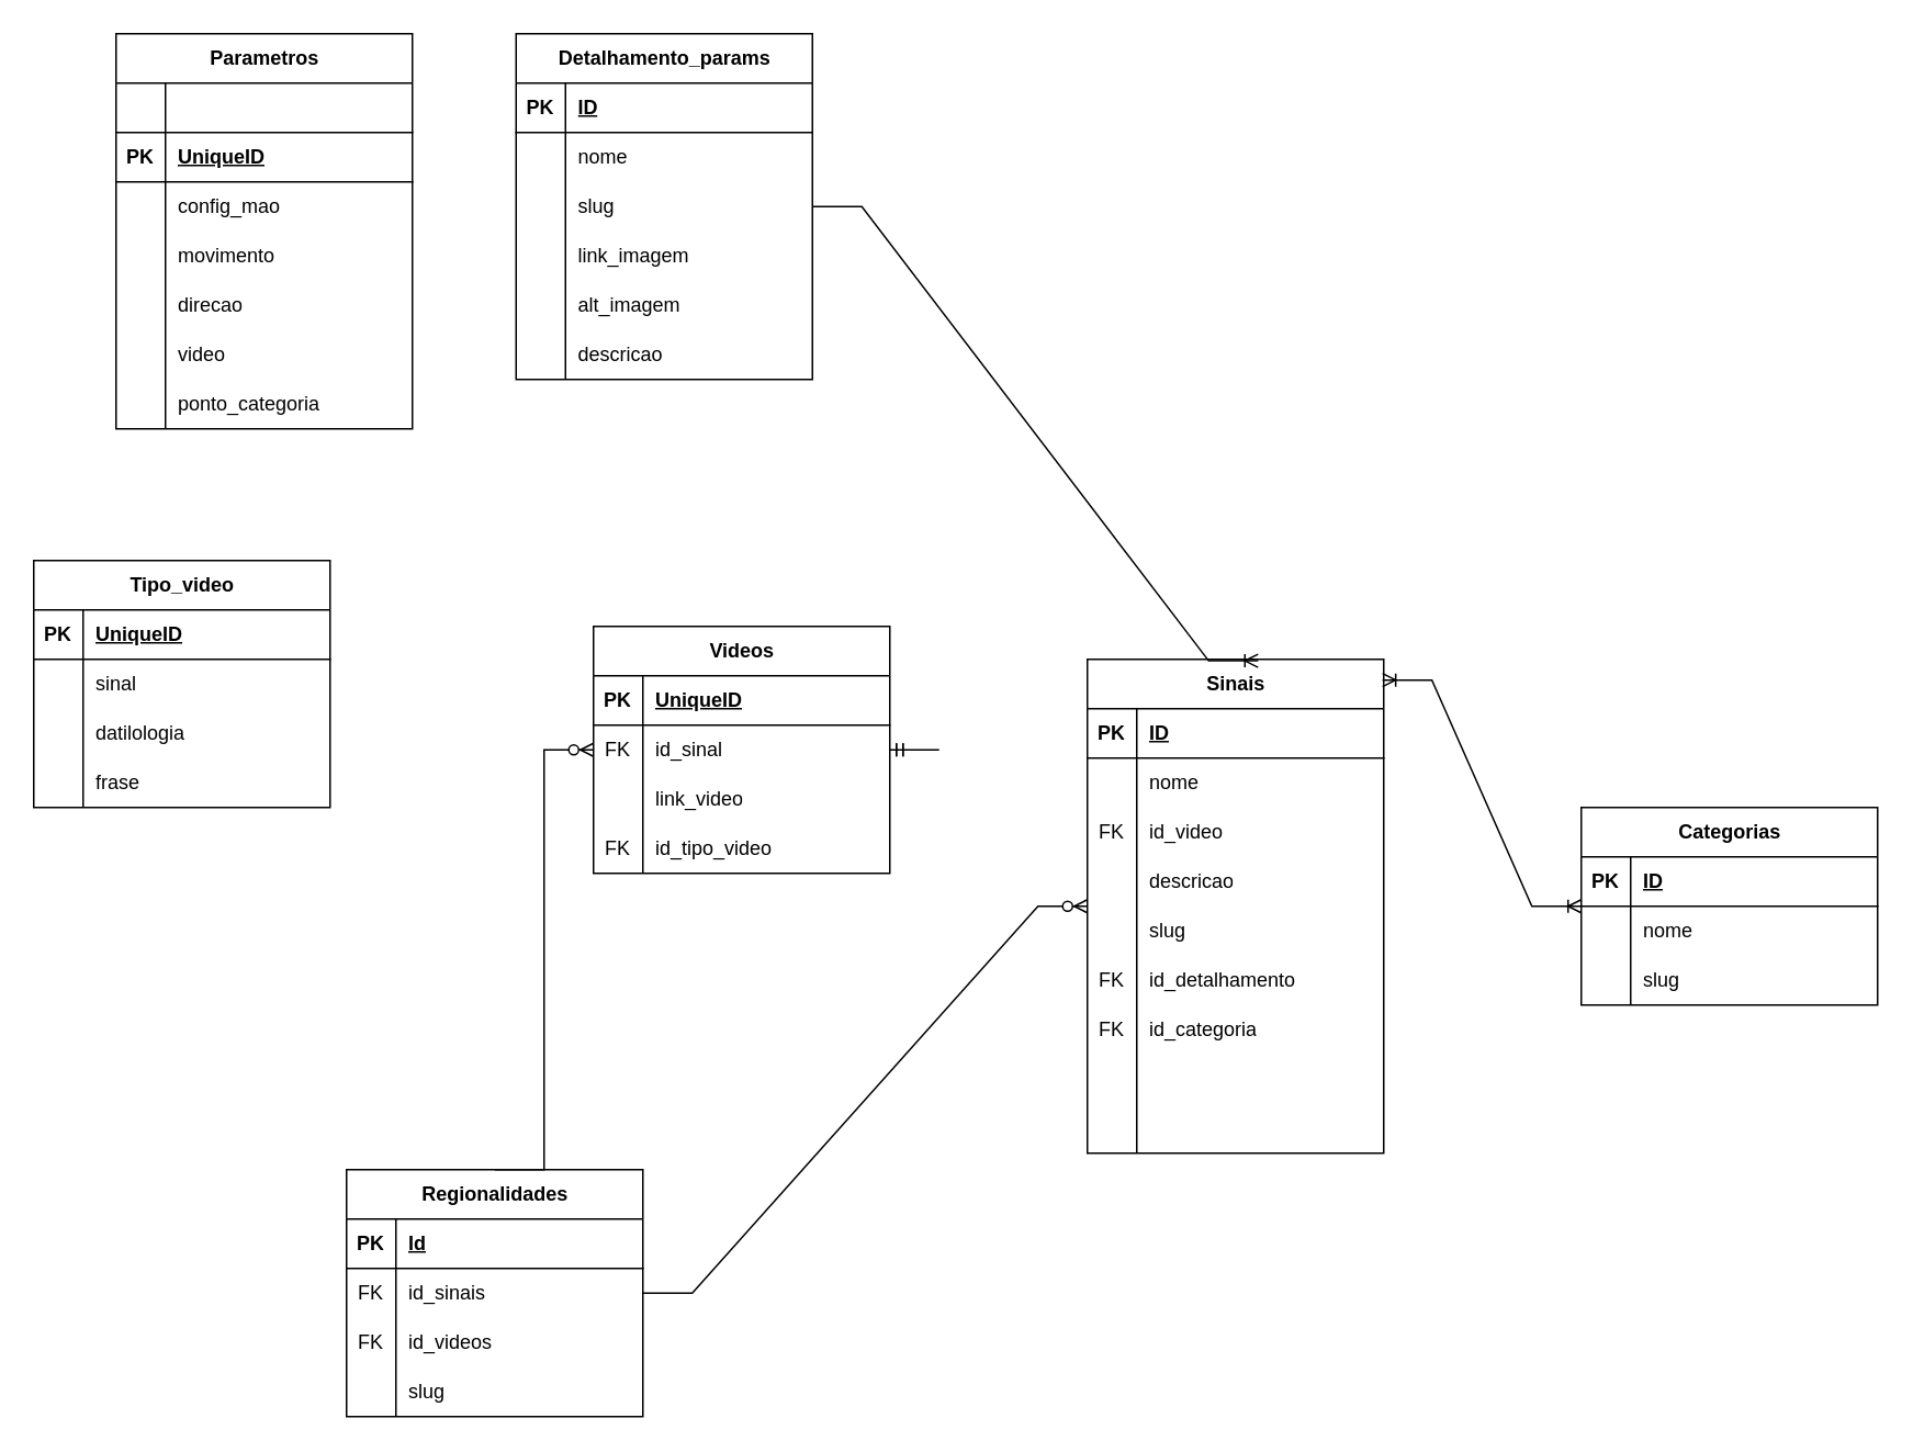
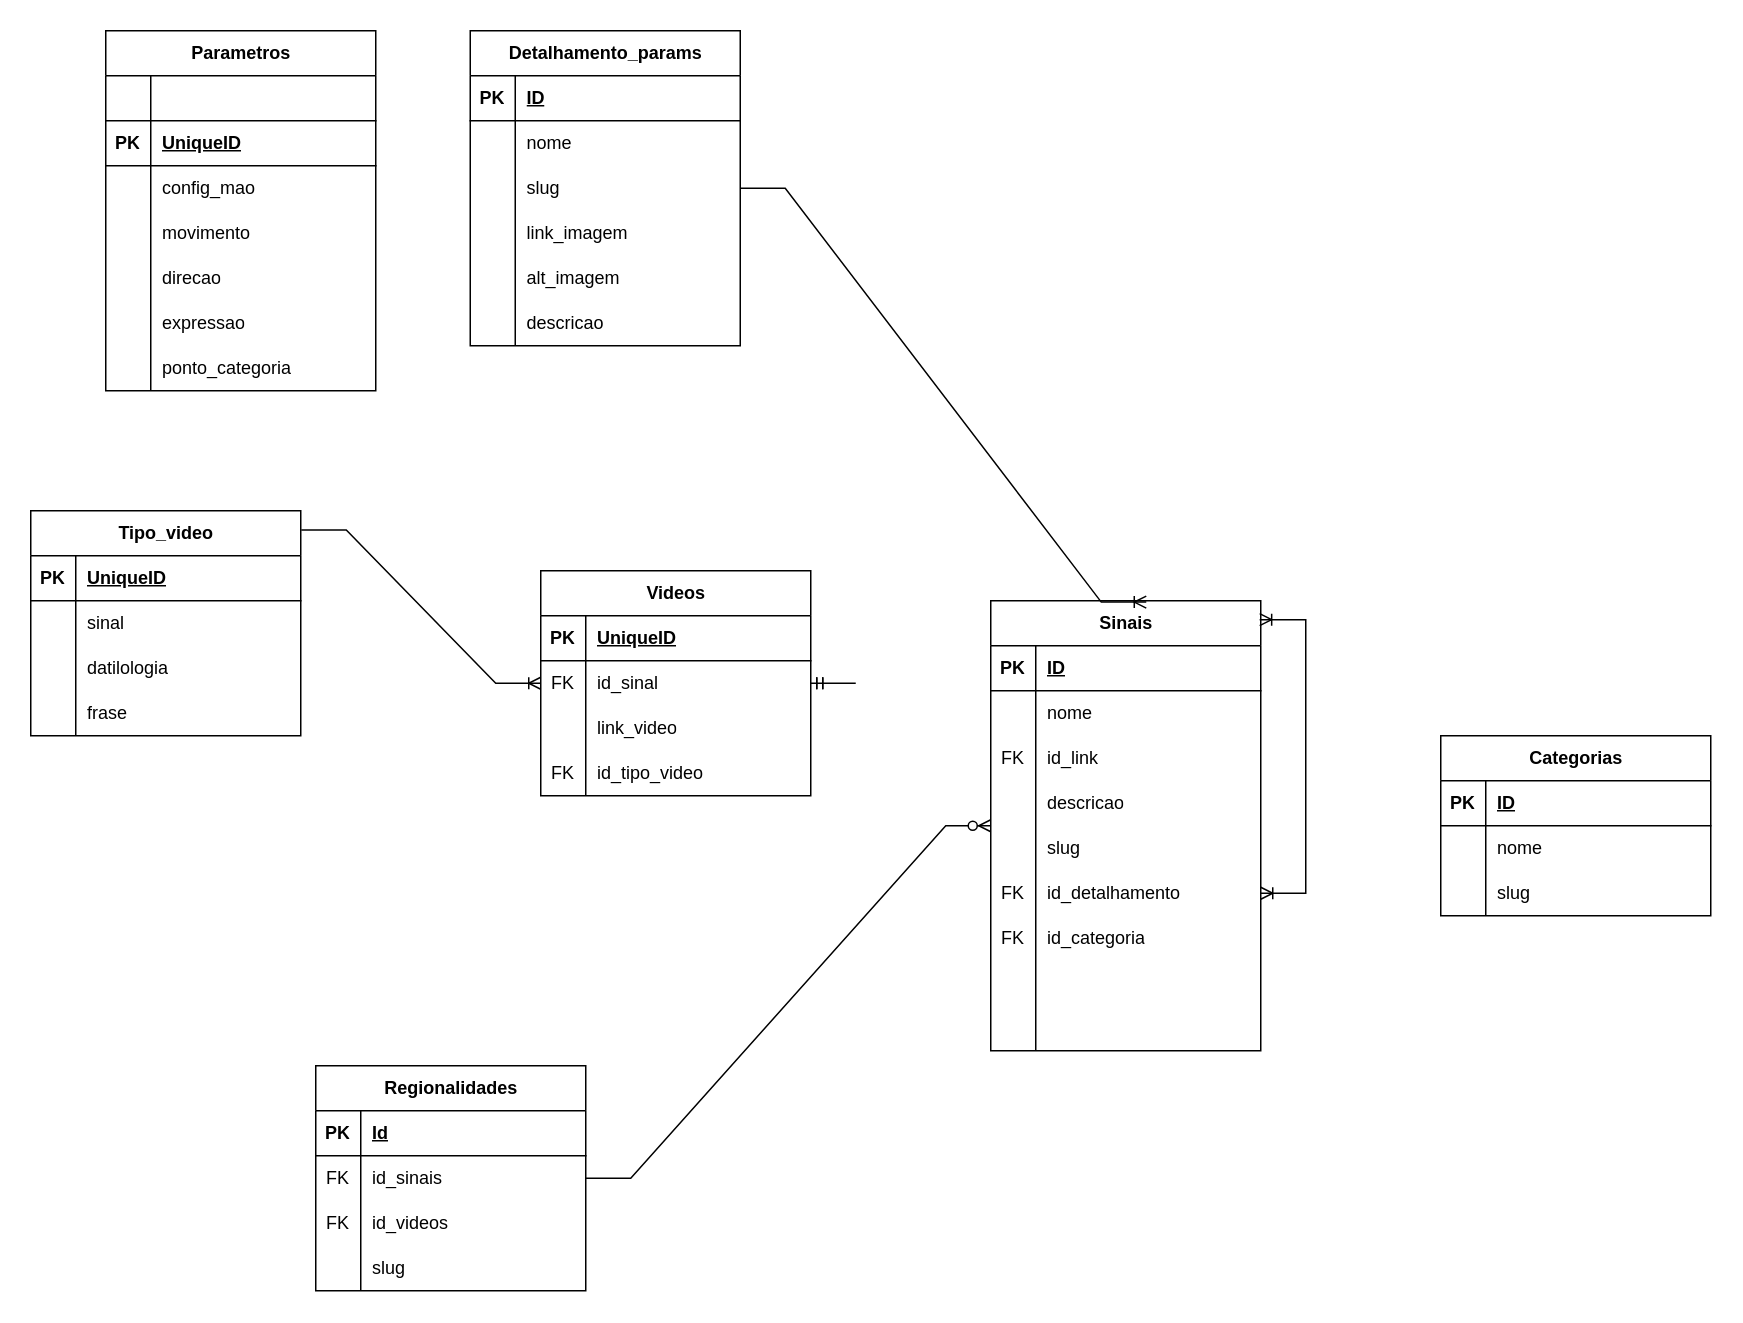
- <mxCell id="77" value="video" style="shape=partialRectangle;connectable=0;fillColor=none;top=0;left=0;bottom=0;right=0;align=left;spacingLeft=6;overflow=hidden;whiteSpace=wrap;html=1;" vertex="1" parent="75"><mxGeometry x="30" width="150" height="30" as="geometry"><mxRectangle width="150" height="30" as="alternateBounds" /></mxGeometry></mxCell>
+ <mxCell id="77" value="expressao" style="shape=partialRectangle;connectable=0;fillColor=none;top=0;left=0;bottom=0;right=0;align=left;spacingLeft=6;overflow=hidden;whiteSpace=wrap;html=1;" vertex="1" parent="75"><mxGeometry x="30" width="150" height="30" as="geometry"><mxRectangle width="150" height="30" as="alternateBounds" /></mxGeometry></mxCell>
+ <mxCell id="107" value="" style="edgeStyle=entityRelationEdgeStyle;fontSize=12;html=1;endArrow=ERoneToMany;rounded=0;exitX=1.002;exitY=0.085;exitDx=0;exitDy=0;exitPerimeter=0;" edge="1" parent="1" source="94" target="81"><mxGeometry width="100" height="100" relative="1" as="geometry"><mxPoint x="27" y="310" as="sourcePoint" /><mxPoint x="393.58" y="311.63" as="targetPoint" /><Array as="points"><mxPoint x="275.02" y="481" /></Array></mxGeometry></mxCell>
- <mxCell id="108" value="" style="edgeStyle=entityRelationEdgeStyle;fontSize=12;html=1;endArrow=ERoneToMany;startArrow=ERoneToMany;rounded=0;exitX=0.996;exitY=0.042;exitDx=0;exitDy=0;exitPerimeter=0;" edge="1" parent="1" source="2" target="30"><mxGeometry width="100" height="100" relative="1" as="geometry"><mxPoint x="890" y="720" as="sourcePoint" /><mxPoint x="923.06" y="485.96" as="targetPoint" /></mxGeometry></mxCell>
+ <mxCell id="108" value="" style="edgeStyle=entityRelationEdgeStyle;fontSize=12;html=1;endArrow=ERoneToMany;startArrow=ERoneToMany;rounded=0;exitX=0.996;exitY=0.042;exitDx=0;exitDy=0;exitPerimeter=0;" edge="1" parent="1" source="2" target="20"><mxGeometry width="100" height="100" relative="1" as="geometry"><mxPoint x="890" y="720" as="sourcePoint" /><mxPoint x="923.06" y="485.96" as="targetPoint" /></mxGeometry></mxCell>
- <mxCell id="11" value="id_video" style="shape=partialRectangle;connectable=0;fillColor=none;top=0;left=0;bottom=0;right=0;align=left;spacingLeft=6;overflow=hidden;whiteSpace=wrap;html=1;" vertex="1" parent="9"><mxGeometry x="30" width="150" height="30" as="geometry"><mxRectangle width="150" height="30" as="alternateBounds" /></mxGeometry></mxCell>
+ <mxCell id="11" value="id_link" style="shape=partialRectangle;connectable=0;fillColor=none;top=0;left=0;bottom=0;right=0;align=left;spacingLeft=6;overflow=hidden;whiteSpace=wrap;html=1;" vertex="1" parent="9"><mxGeometry x="30" width="150" height="30" as="geometry"><mxRectangle width="150" height="30" as="alternateBounds" /></mxGeometry></mxCell>
- <mxCell id="122" value="" style="edgeStyle=entityRelationEdgeStyle;fontSize=12;html=1;endArrow=ERzeroToMany;endFill=1;rounded=0;exitX=0.5;exitY=0;exitDx=0;exitDy=0;" edge="1" parent="1" source="109" target="81"><mxGeometry width="100" height="100" relative="1" as="geometry"><mxPoint x="-10" y="780" as="sourcePoint" /><mxPoint x="90" y="680" as="targetPoint" /></mxGeometry></mxCell>
